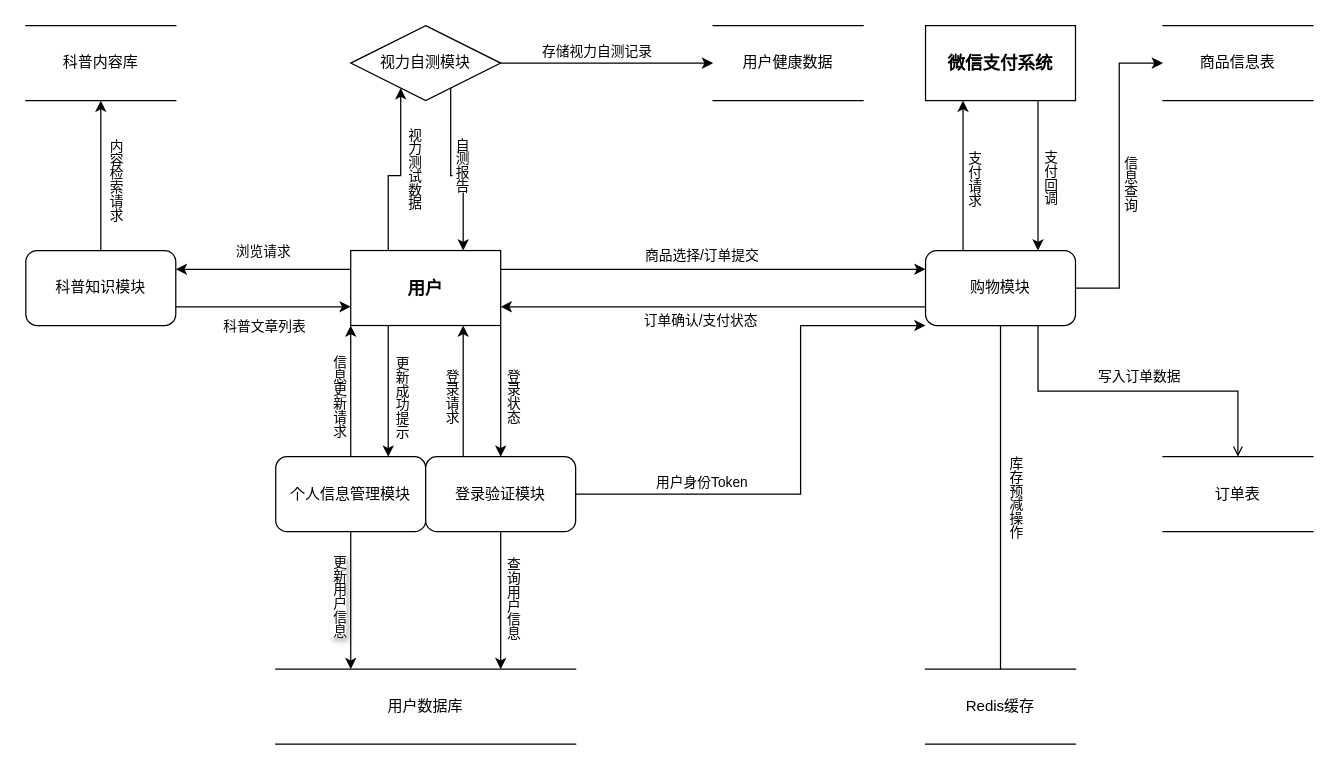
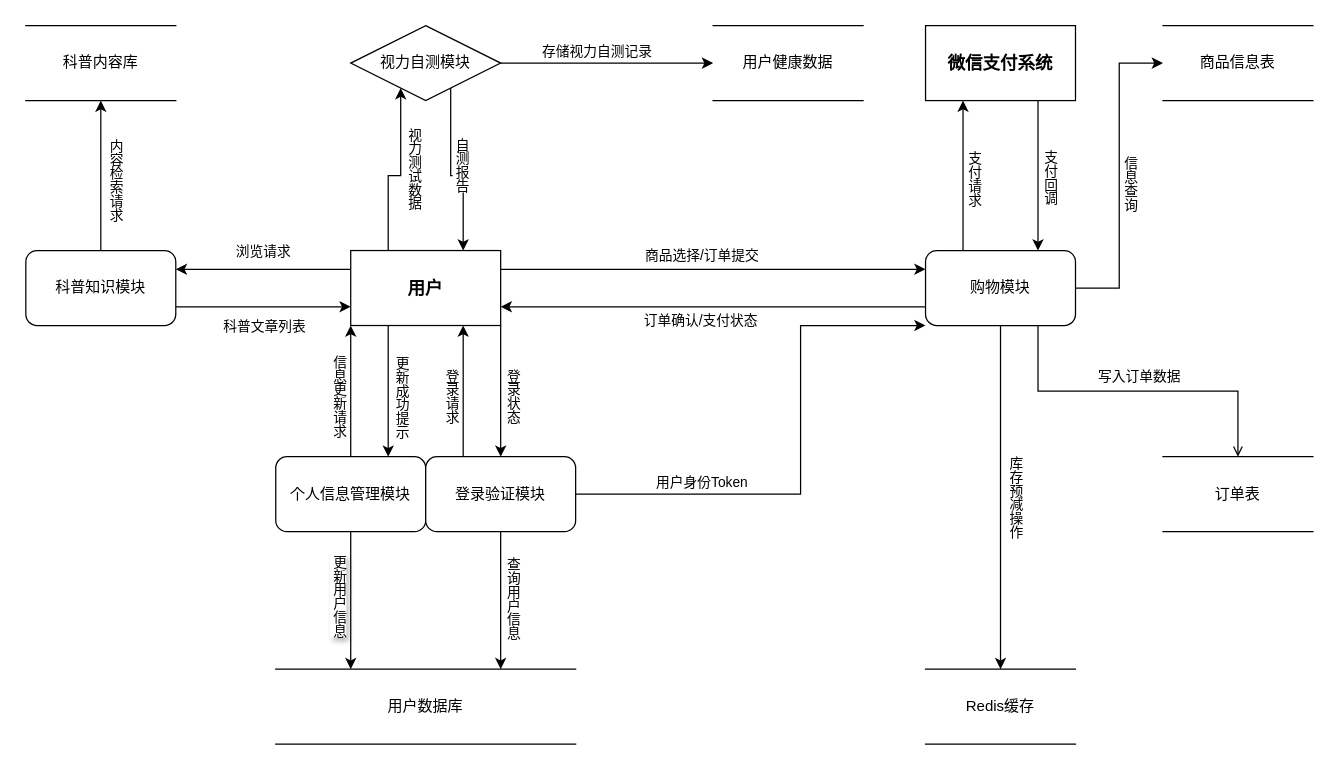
- <mxCell id="18" style="edgeStyle=orthogonalEdgeStyle;rounded=0;orthogonalLoop=1;jettySize=auto;html=1;exitX=0.5;exitY=1;exitDx=0;exitDy=0;entryX=0.5;entryY=0;entryDx=0;entryDy=0;endArrow=none;" edge="1" parent="1" source="26" target="38"><mxGeometry relative="1" as="geometry" /></mxCell>
+ <mxCell id="18" style="edgeStyle=orthogonalEdgeStyle;rounded=0;orthogonalLoop=1;jettySize=auto;html=1;exitX=0.5;exitY=1;exitDx=0;exitDy=0;entryX=0.5;entryY=0;entryDx=0;entryDy=0;" edge="1" parent="1" source="26" target="38"><mxGeometry relative="1" as="geometry" /></mxCell>
